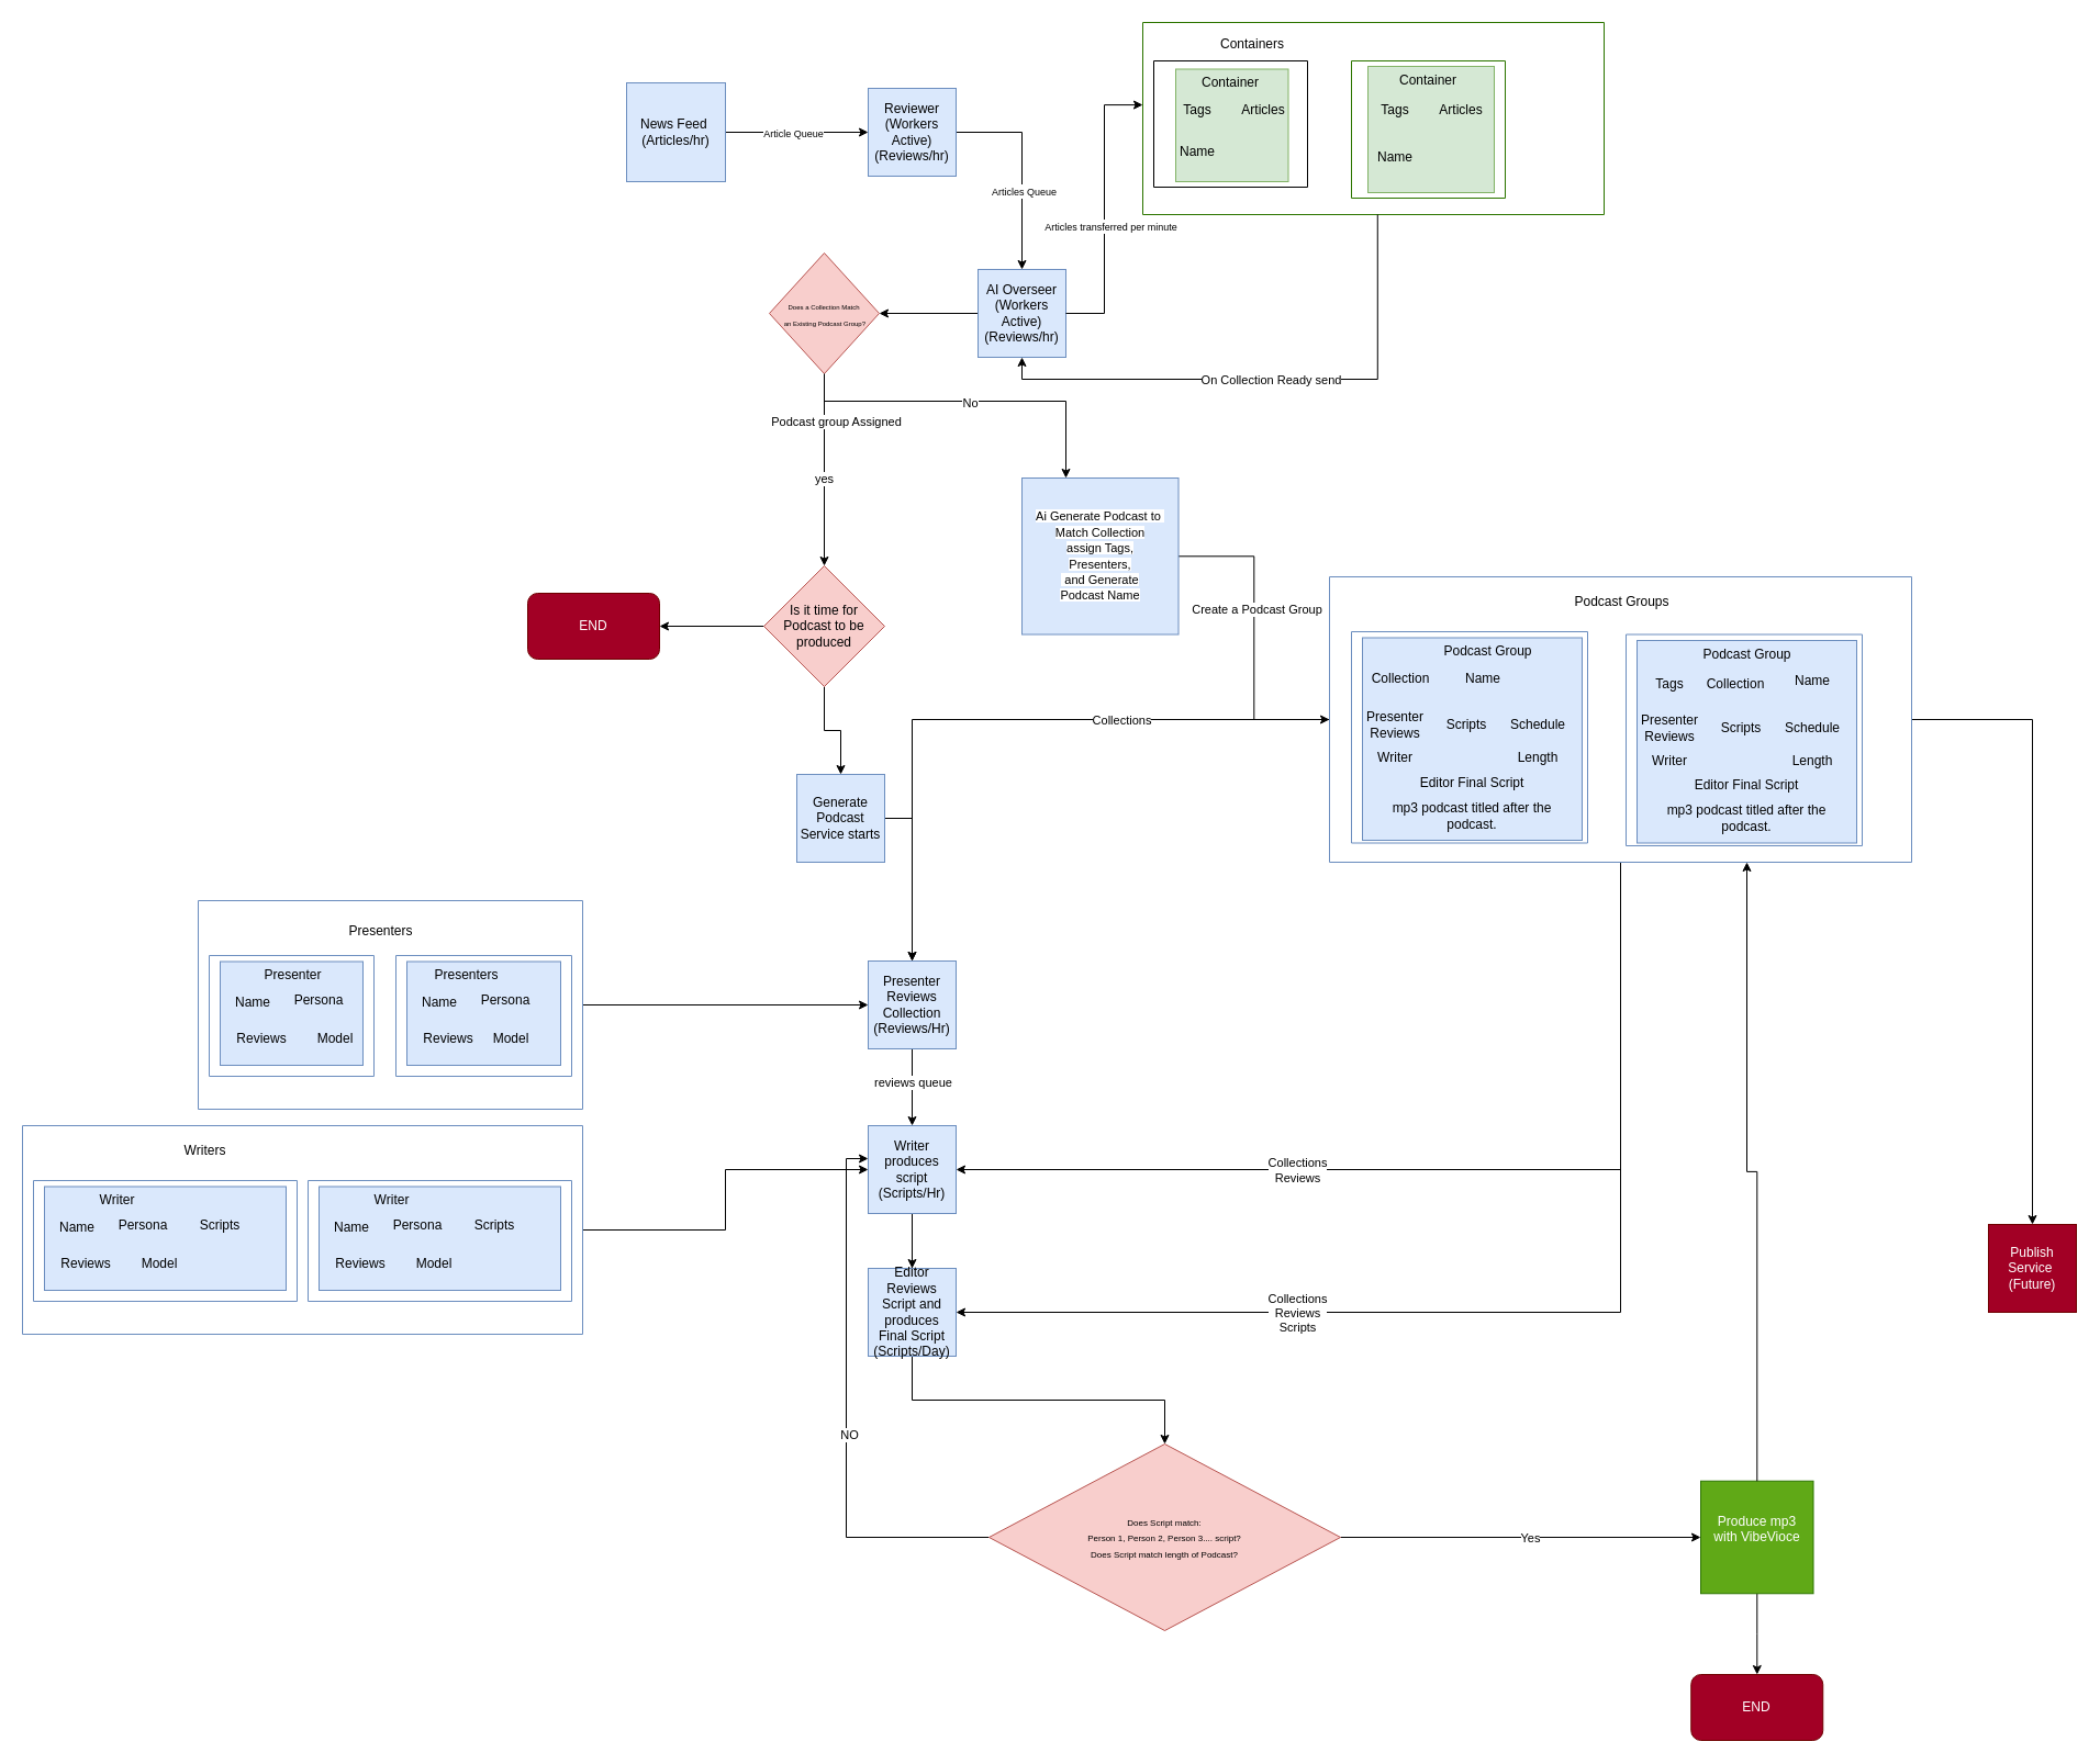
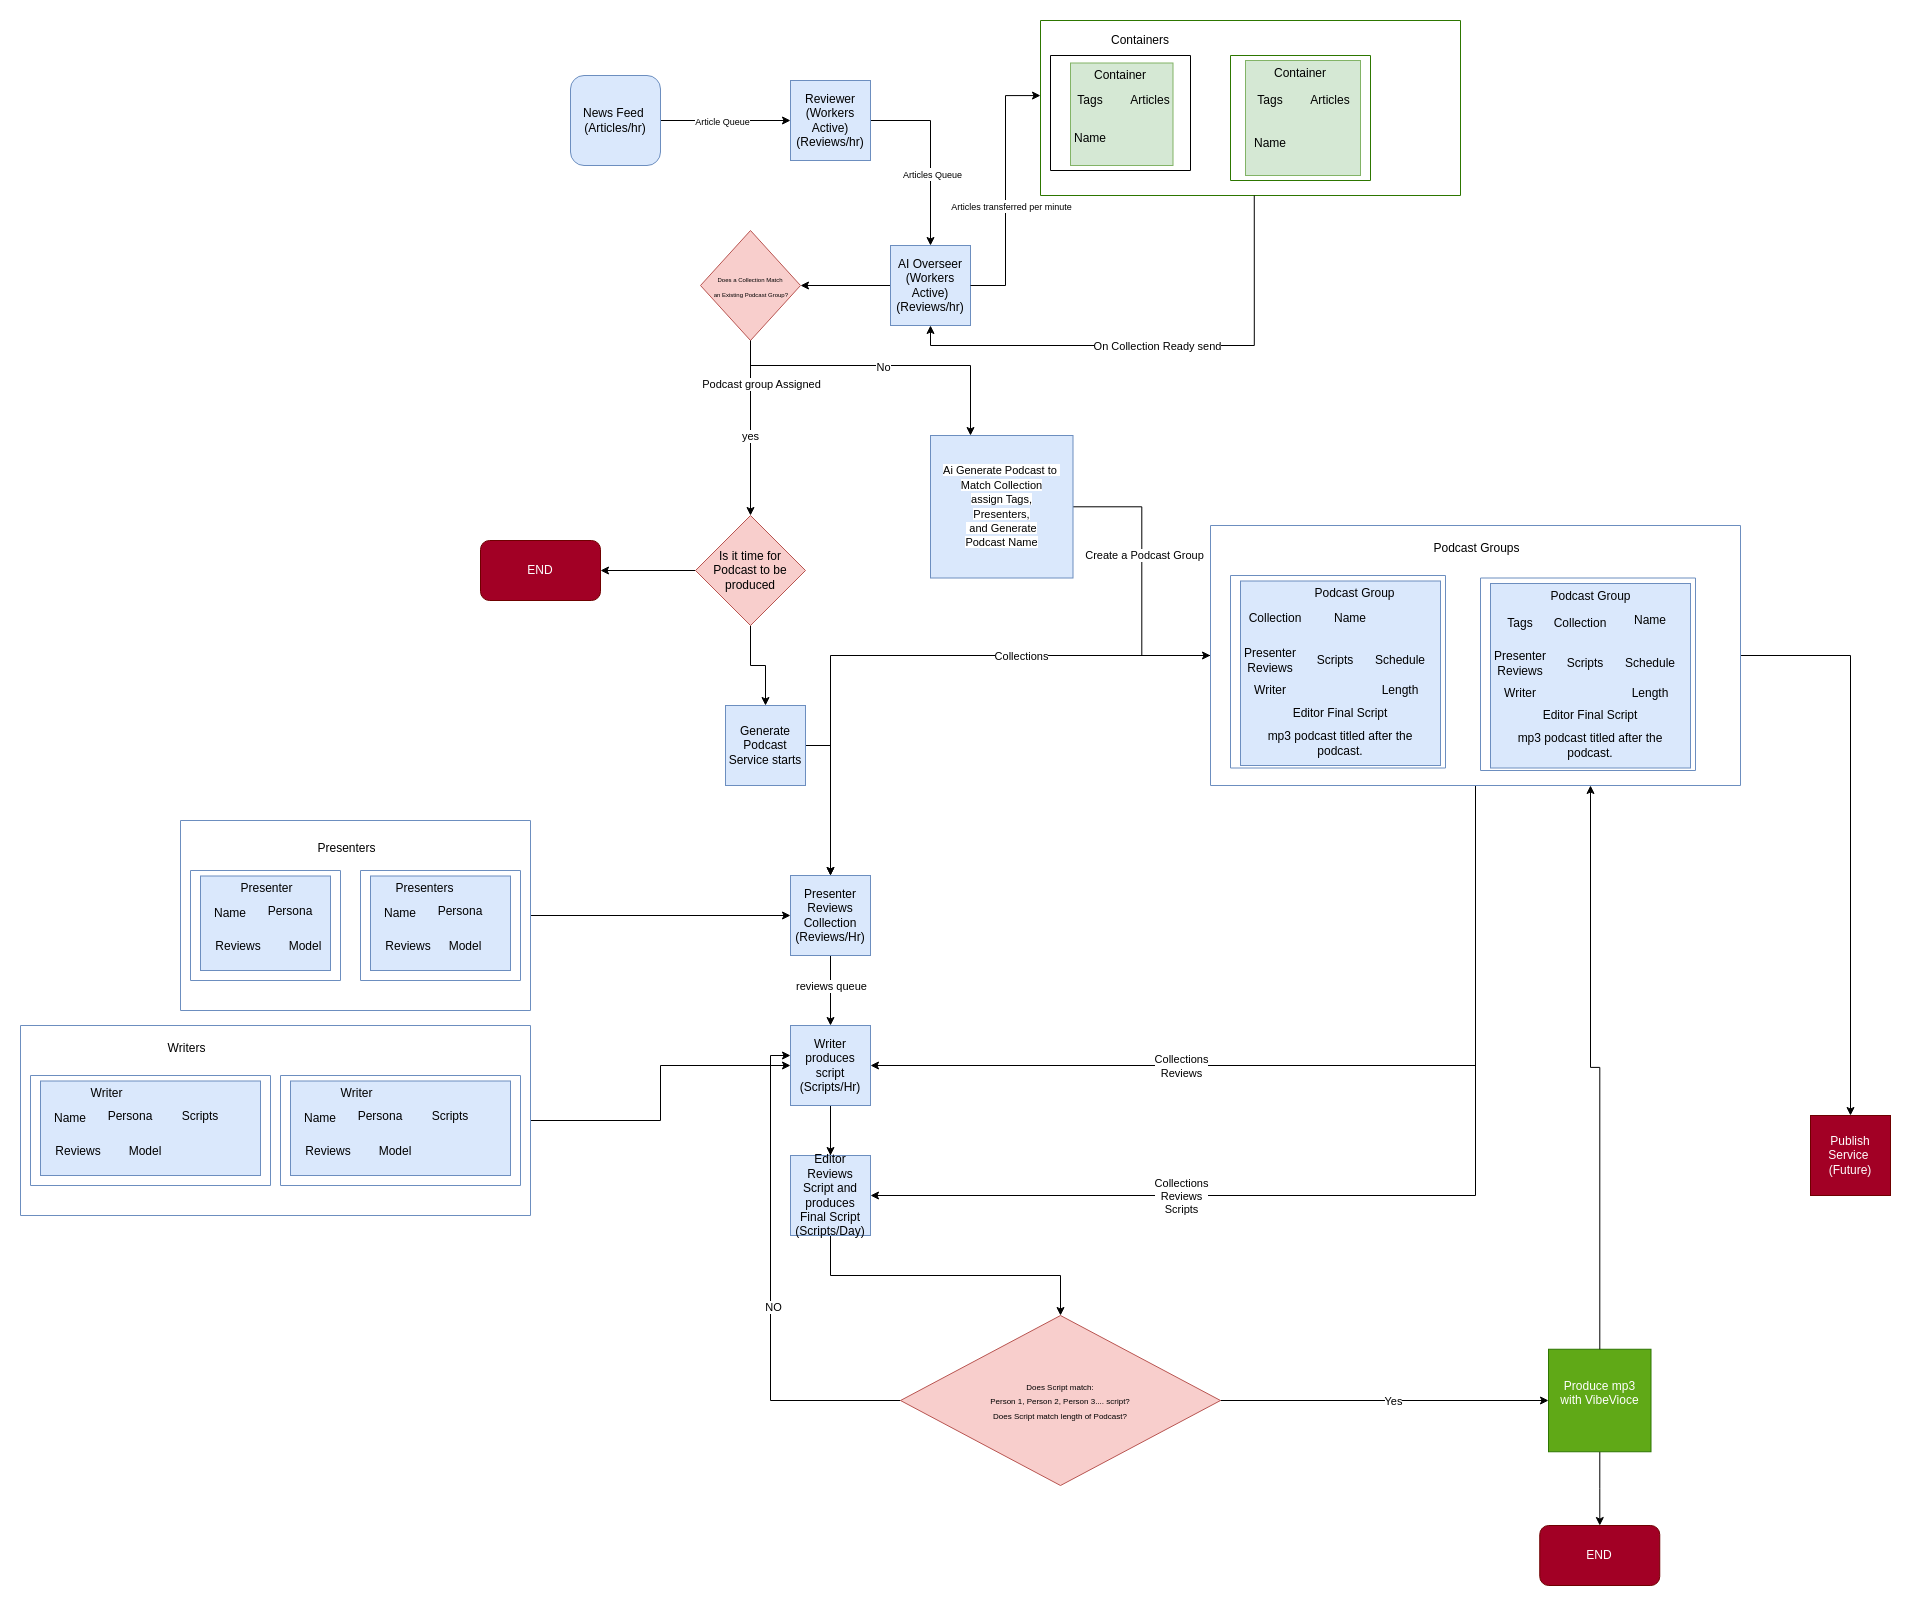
- <mxCell id="8" value="News Feed&amp;nbsp;&lt;div&gt;(Articles/hr)&lt;/div&gt;" style="whiteSpace=wrap;html=1;aspect=fixed;fillColor=#dae8fc;strokeColor=#6c8ebf;" vertex="1" parent="1"><mxGeometry x="570" y="75" width="90" height="90" as="geometry" /></mxCell>
+ <mxCell id="8" value="News Feed&amp;nbsp;&lt;div&gt;(Articles/hr)&lt;/div&gt;" style="whiteSpace=wrap;html=1;aspect=fixed;fillColor=#dae8fc;strokeColor=#6c8ebf;rounded=1;" vertex="1" parent="1"><mxGeometry x="570" y="75" width="90" height="90" as="geometry" /></mxCell>
